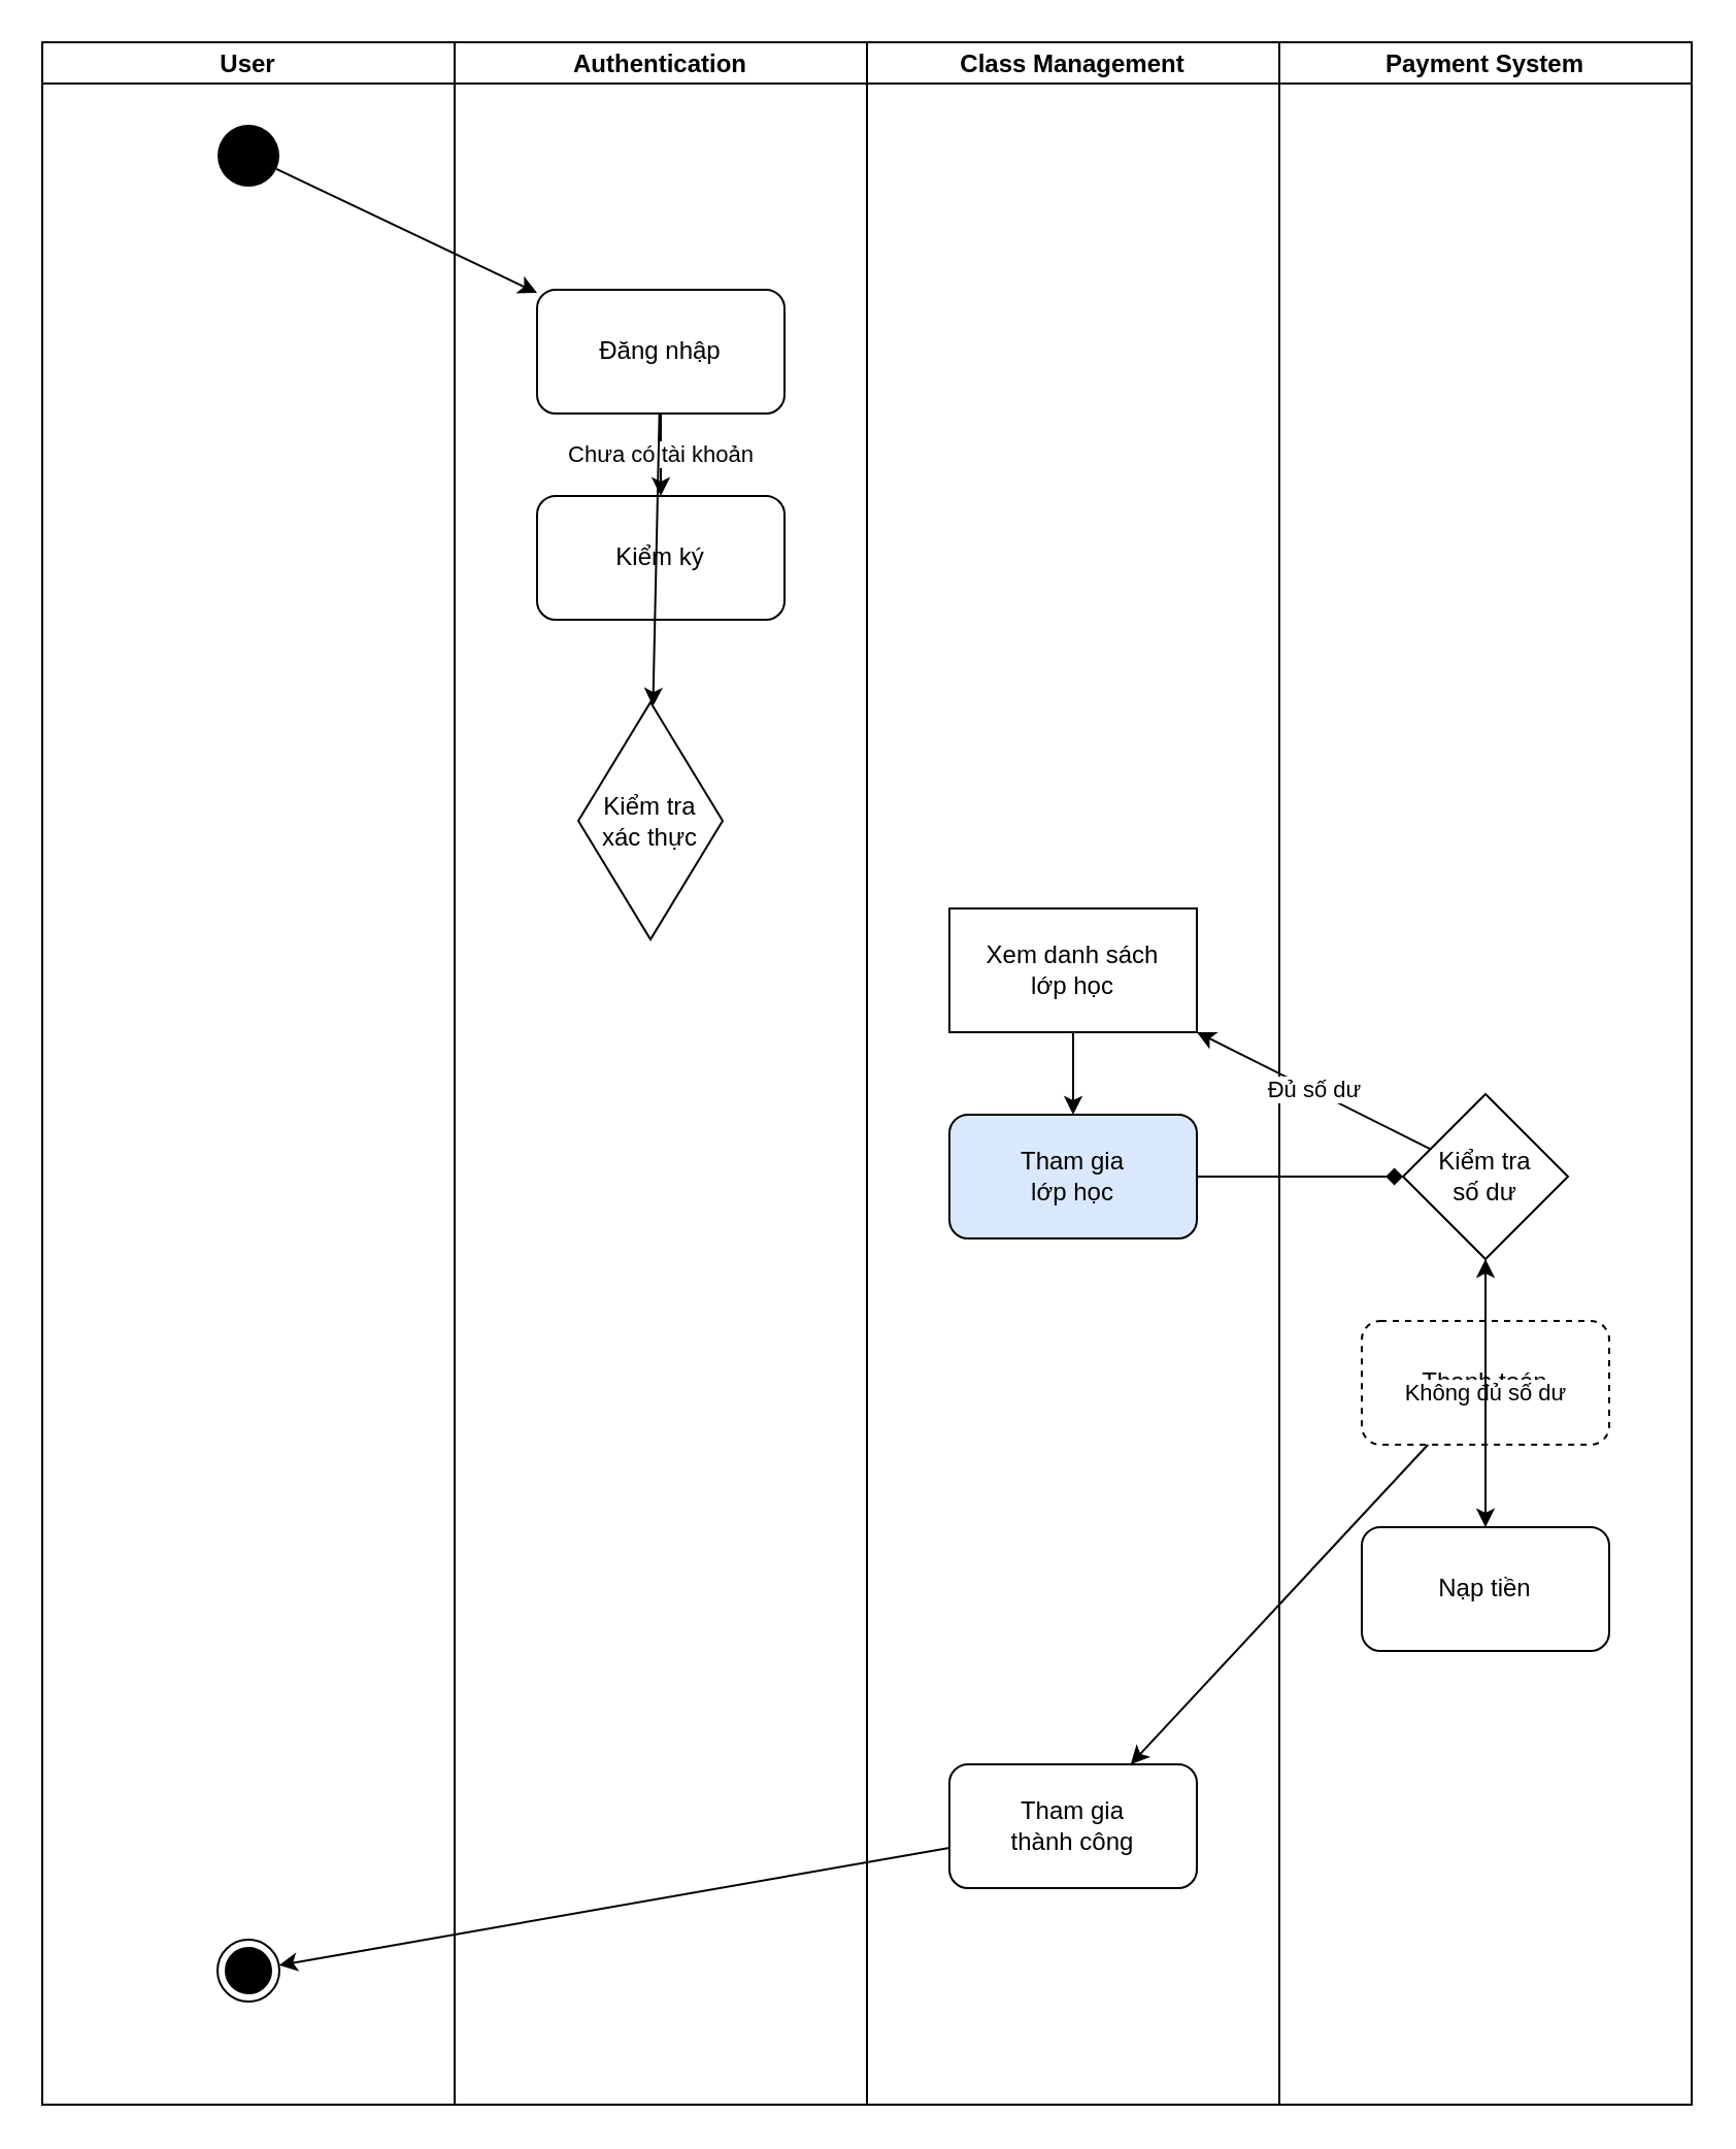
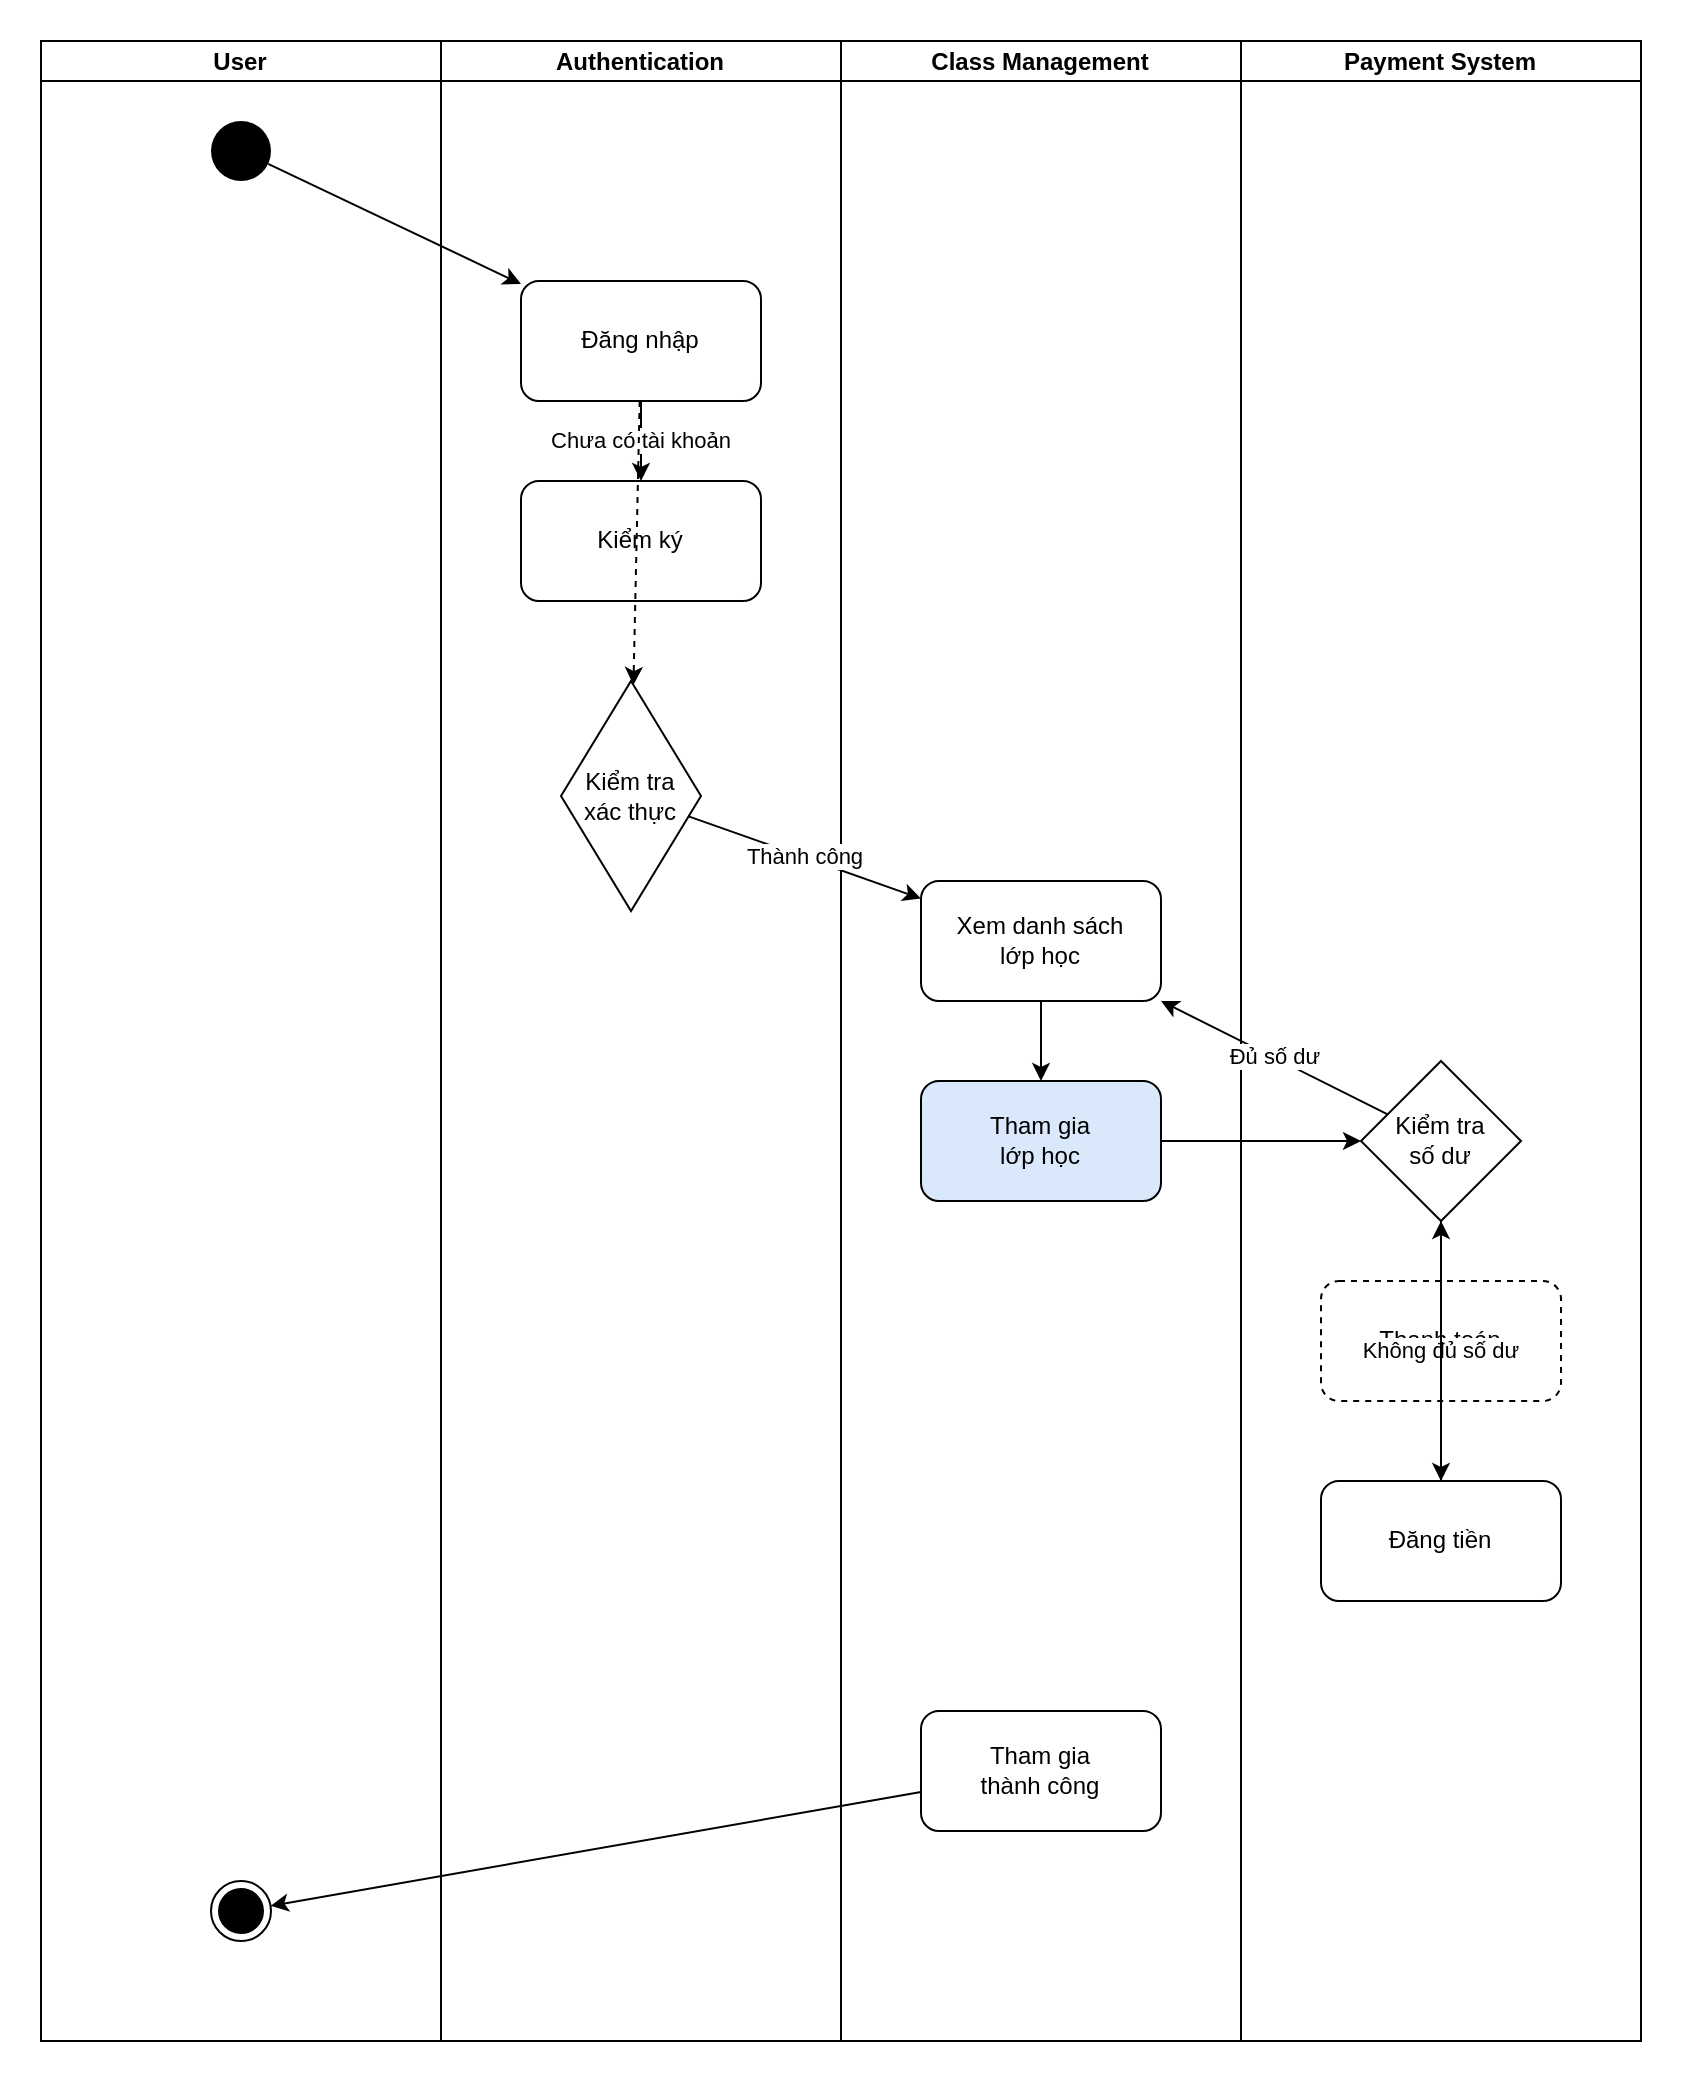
- <mxCell id="19" value="" style="endArrow=classic;html=1;" edge="1" parent="1" source="7" target="9"><mxGeometry relative="1" as="geometry" /></mxCell>
+ <mxCell id="19" value="" style="endArrow=classic;html=1;dashed=1;" edge="1" parent="1" source="7" target="9"><mxGeometry relative="1" as="geometry" /></mxCell>
+ <mxCell id="20" value="Thành công" style="endArrow=classic;html=1;" edge="1" parent="1" source="9" target="10"><mxGeometry relative="1" as="geometry" /></mxCell>
- <mxCell id="10" value="Xem danh sách&#10;lớp học" style="whiteSpace=wrap;html=1;rounded=0;" vertex="1" parent="4"><mxGeometry x="40" y="420" width="120" height="60" as="geometry" /></mxCell>
+ <mxCell id="10" value="Xem danh sách&#10;lớp học" style="rounded=1;whiteSpace=wrap;html=1;" vertex="1" parent="4"><mxGeometry x="40" y="420" width="120" height="60" as="geometry" /></mxCell>
- <mxCell id="22" value="" style="endArrow=diamond;html=1;" edge="1" parent="1" source="11" target="12"><mxGeometry relative="1" as="geometry" /></mxCell>
+ <mxCell id="22" value="" style="endArrow=classic;html=1;" edge="1" parent="1" source="11" target="12"><mxGeometry relative="1" as="geometry" /></mxCell>
- <mxCell id="25" value="" style="endArrow=classic;html=1;" edge="1" parent="1" source="13" target="15"><mxGeometry relative="1" as="geometry" /></mxCell>
- <mxCell id="14" value="Nạp tiền" style="rounded=1;whiteSpace=wrap;html=1;" vertex="1" parent="5"><mxGeometry x="40" y="720" width="120" height="60" as="geometry" /></mxCell>
+ <mxCell id="14" value="Đăng tiền" style="rounded=1;whiteSpace=wrap;html=1;" vertex="1" parent="5"><mxGeometry x="40" y="720" width="120" height="60" as="geometry" /></mxCell>
